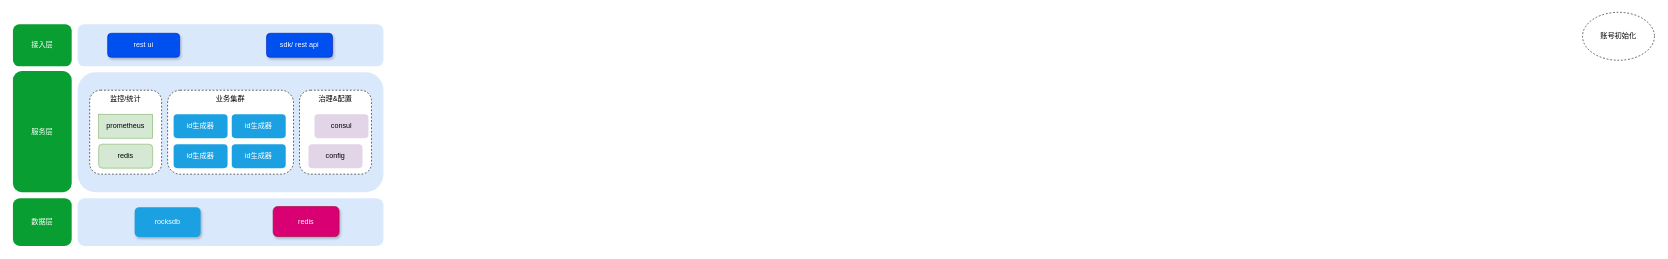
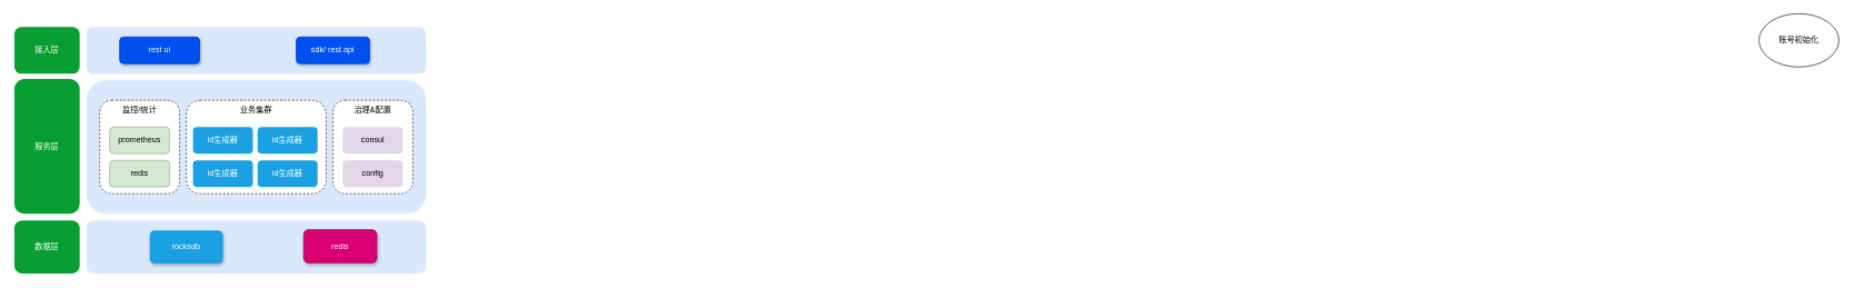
- <mxCell id="4" value="账号初始化" style="ellipse;whiteSpace=wrap;html=1;rounded=1;dashed=1;" parent="1" vertex="1"><mxGeometry x="2638" y="20" width="120" height="80" as="geometry" /></mxCell>
+ <mxCell id="4" value="账号初始化" style="ellipse;whiteSpace=wrap;html=1;rounded=1;" parent="1" vertex="1"><mxGeometry x="2638" y="20" width="120" height="80" as="geometry" /></mxCell>
- <mxCell id="23" value="prometheus" style="whiteSpace=wrap;html=1;fillColor=#d5e8d4;strokeColor=#82b366;shadow=0;glass=0;rounded=0;" parent="1" vertex="1"><mxGeometry x="163" y="190" width="90" height="40" as="geometry" /></mxCell>
+ <mxCell id="23" value="prometheus" style="rounded=1;whiteSpace=wrap;html=1;fillColor=#d5e8d4;strokeColor=#82b366;shadow=0;glass=0;" parent="1" vertex="1"><mxGeometry x="163" y="190" width="90" height="40" as="geometry" /></mxCell>
- <mxCell id="20" value="consul" style="rounded=1;whiteSpace=wrap;html=1;fillColor=#e1d5e7;strokeColor=none;shadow=0;glass=0;" parent="1" vertex="1"><mxGeometry x="523" y="190" width="90" height="40" as="geometry" /></mxCell>
+ <mxCell id="20" value="consul" style="rounded=1;whiteSpace=wrap;html=1;fillColor=#e1d5e7;strokeColor=none;shadow=0;glass=0;" parent="1" vertex="1"><mxGeometry x="513" y="190" width="90" height="40" as="geometry" /></mxCell>
